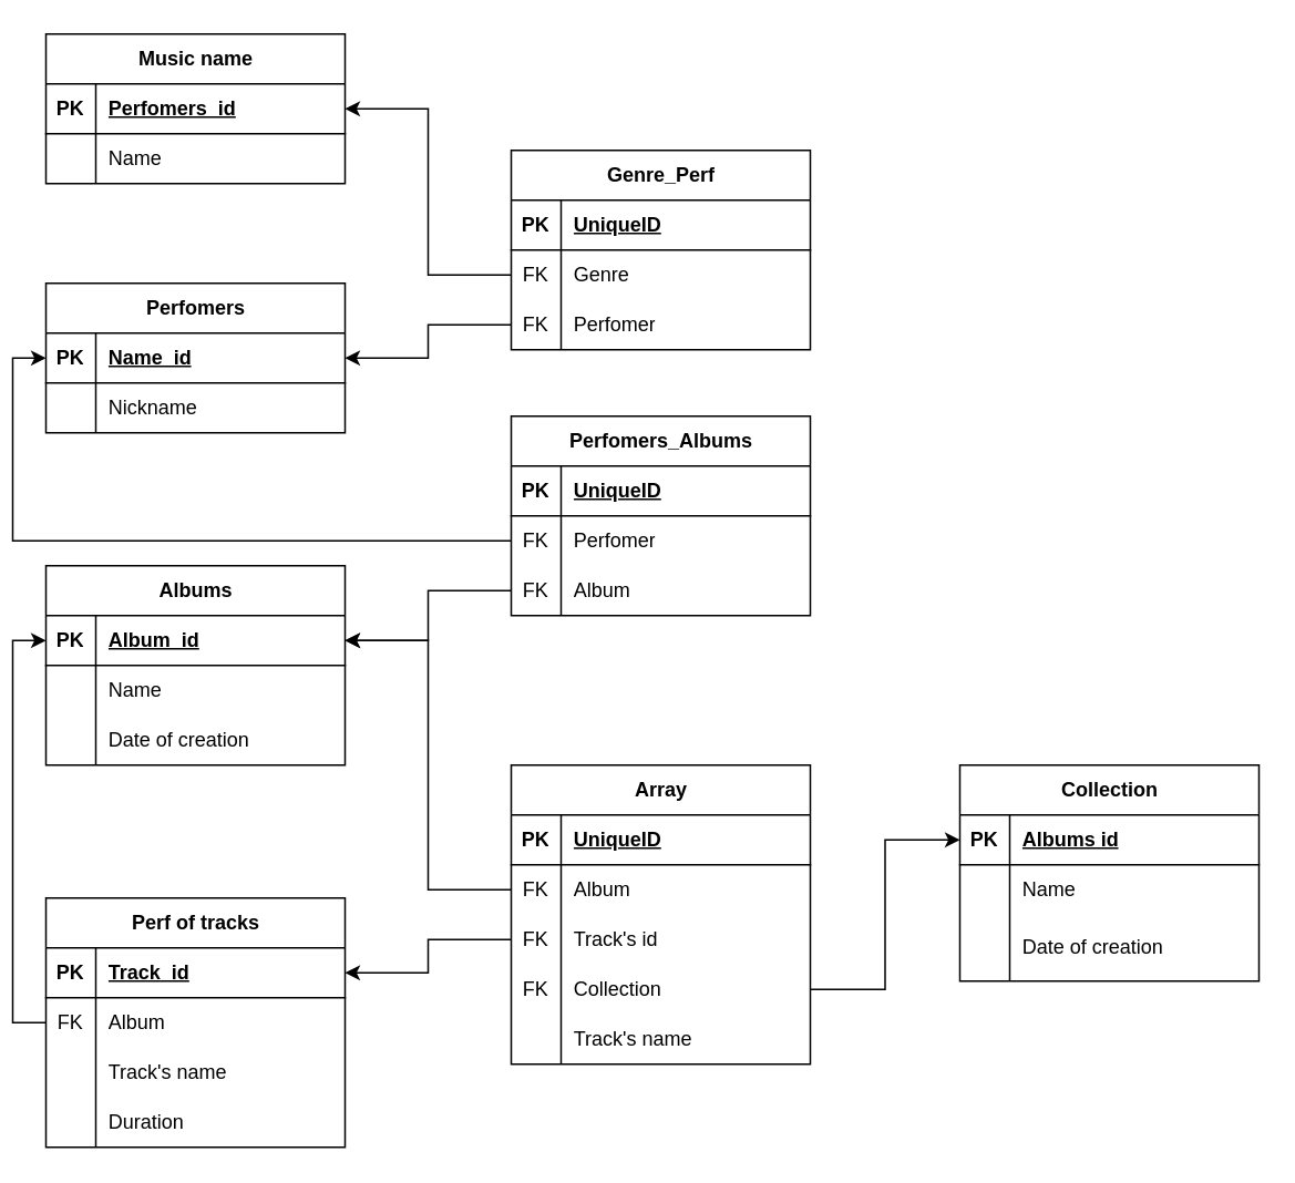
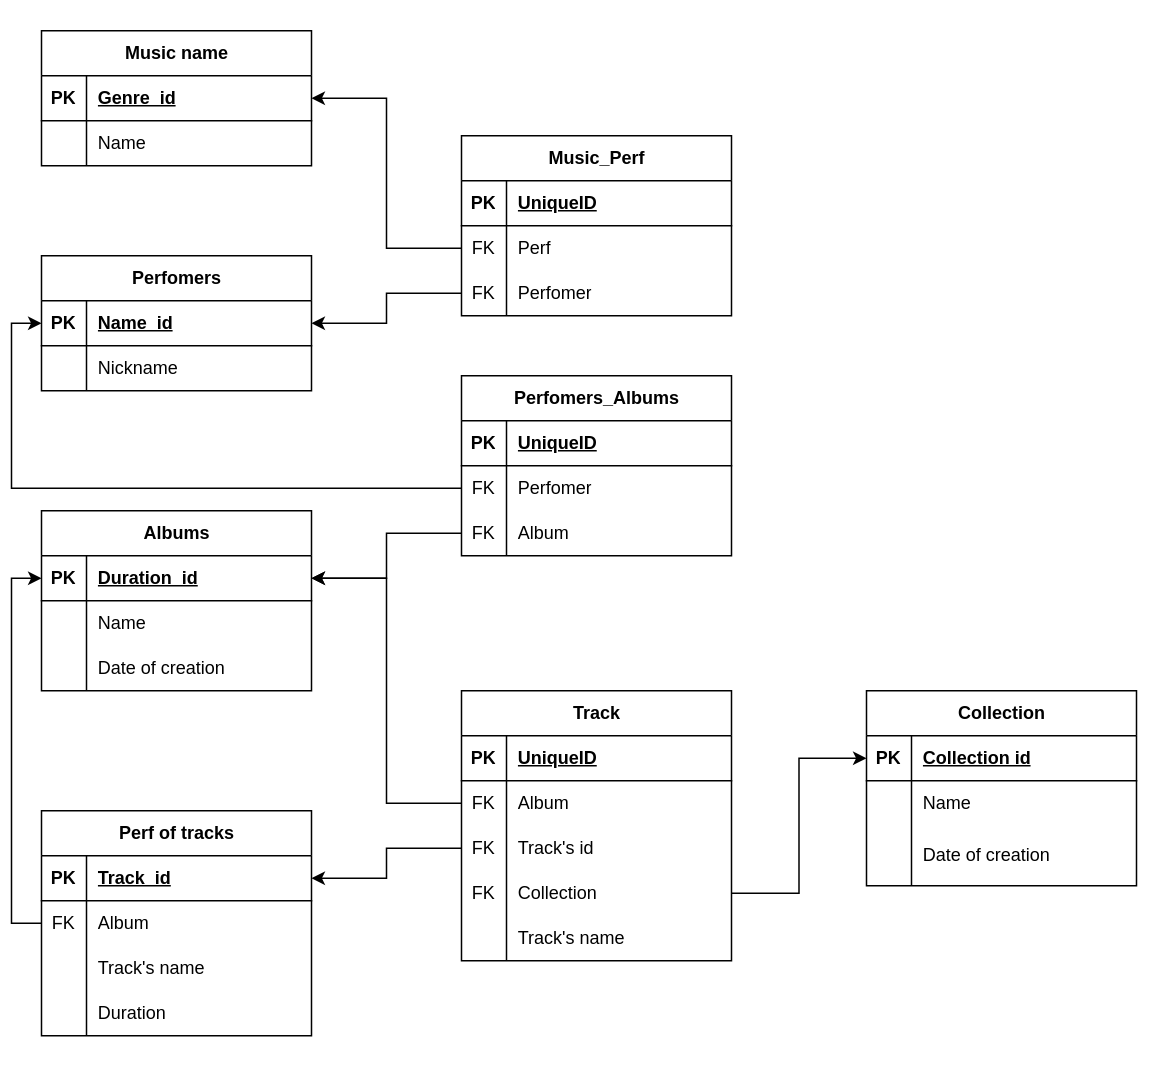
- <mxCell id="5" value="Perfomers_id" style="shape=partialRectangle;connectable=0;fillColor=none;top=0;left=0;bottom=0;right=0;align=left;spacingLeft=6;fontStyle=5;overflow=hidden;whiteSpace=wrap;html=1;" vertex="1" parent="3"><mxGeometry x="30" width="150" height="30" as="geometry"><mxRectangle width="150" height="30" as="alternateBounds" /></mxGeometry></mxCell>
+ <mxCell id="5" value="Genre_id" style="shape=partialRectangle;connectable=0;fillColor=none;top=0;left=0;bottom=0;right=0;align=left;spacingLeft=6;fontStyle=5;overflow=hidden;whiteSpace=wrap;html=1;" vertex="1" parent="3"><mxGeometry x="30" width="150" height="30" as="geometry"><mxRectangle width="150" height="30" as="alternateBounds" /></mxGeometry></mxCell>
- <mxCell id="16" value="Genre_Perf" style="shape=table;startSize=30;container=1;collapsible=1;childLayout=tableLayout;fixedRows=1;rowLines=0;fontStyle=1;align=center;resizeLast=1;html=1;" vertex="1" parent="1"><mxGeometry x="300" y="90" width="180" height="120" as="geometry" /></mxCell>
+ <mxCell id="16" value="Music_Perf" style="shape=table;startSize=30;container=1;collapsible=1;childLayout=tableLayout;fixedRows=1;rowLines=0;fontStyle=1;align=center;resizeLast=1;html=1;" vertex="1" parent="1"><mxGeometry x="300" y="90" width="180" height="120" as="geometry" /></mxCell>
- <mxCell id="22" value="Genre" style="shape=partialRectangle;connectable=0;fillColor=none;top=0;left=0;bottom=0;right=0;align=left;spacingLeft=6;overflow=hidden;whiteSpace=wrap;html=1;" vertex="1" parent="20"><mxGeometry x="30" width="150" height="30" as="geometry"><mxRectangle width="150" height="30" as="alternateBounds" /></mxGeometry></mxCell>
+ <mxCell id="22" value="Perf" style="shape=partialRectangle;connectable=0;fillColor=none;top=0;left=0;bottom=0;right=0;align=left;spacingLeft=6;overflow=hidden;whiteSpace=wrap;html=1;" vertex="1" parent="20"><mxGeometry x="30" width="150" height="30" as="geometry"><mxRectangle width="150" height="30" as="alternateBounds" /></mxGeometry></mxCell>
- <mxCell id="30" value="Album_id" style="shape=partialRectangle;connectable=0;fillColor=none;top=0;left=0;bottom=0;right=0;align=left;spacingLeft=6;fontStyle=5;overflow=hidden;whiteSpace=wrap;html=1;" vertex="1" parent="28"><mxGeometry x="30" width="150" height="30" as="geometry"><mxRectangle width="150" height="30" as="alternateBounds" /></mxGeometry></mxCell>
+ <mxCell id="30" value="Duration_id" style="shape=partialRectangle;connectable=0;fillColor=none;top=0;left=0;bottom=0;right=0;align=left;spacingLeft=6;fontStyle=5;overflow=hidden;whiteSpace=wrap;html=1;" vertex="1" parent="28"><mxGeometry x="30" width="150" height="30" as="geometry"><mxRectangle width="150" height="30" as="alternateBounds" /></mxGeometry></mxCell>
- <mxCell id="74" value="Array" style="shape=table;startSize=30;container=1;collapsible=1;childLayout=tableLayout;fixedRows=1;rowLines=0;fontStyle=1;align=center;resizeLast=1;html=1;" vertex="1" parent="1"><mxGeometry x="300" y="460" width="180" height="180" as="geometry" /></mxCell>
+ <mxCell id="74" value="Track" style="shape=table;startSize=30;container=1;collapsible=1;childLayout=tableLayout;fixedRows=1;rowLines=0;fontStyle=1;align=center;resizeLast=1;html=1;" vertex="1" parent="1"><mxGeometry x="300" y="460" width="180" height="180" as="geometry" /></mxCell>
- <mxCell id="66" value="Albums id" style="shape=partialRectangle;connectable=0;fillColor=none;top=0;left=0;bottom=0;right=0;align=left;spacingLeft=6;fontStyle=5;overflow=hidden;whiteSpace=wrap;html=1;" vertex="1" parent="64"><mxGeometry x="30" width="150" height="30" as="geometry"><mxRectangle width="150" height="30" as="alternateBounds" /></mxGeometry></mxCell>
+ <mxCell id="66" value="Collection id" style="shape=partialRectangle;connectable=0;fillColor=none;top=0;left=0;bottom=0;right=0;align=left;spacingLeft=6;fontStyle=5;overflow=hidden;whiteSpace=wrap;html=1;" vertex="1" parent="64"><mxGeometry x="30" width="150" height="30" as="geometry"><mxRectangle width="150" height="30" as="alternateBounds" /></mxGeometry></mxCell>
